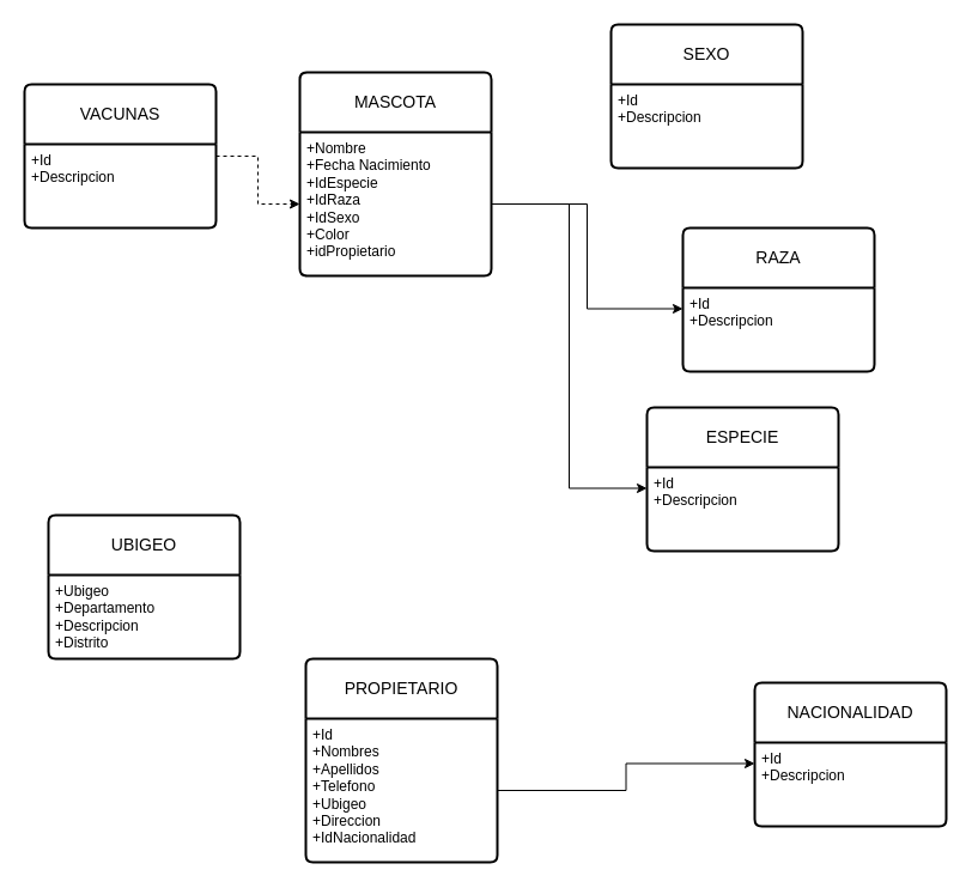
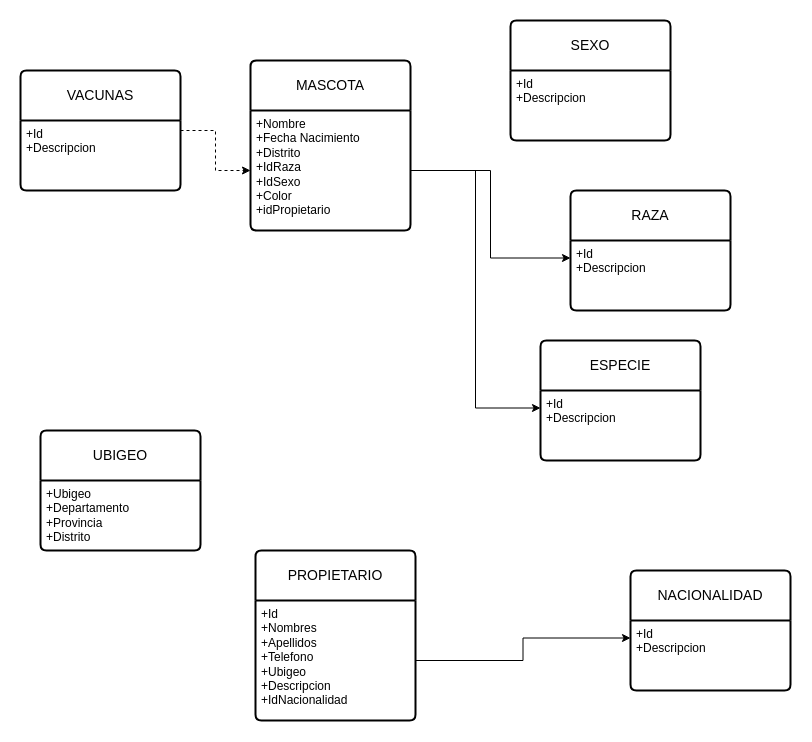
- <mxCell id="19" value="+Nombre&lt;div&gt;+Fecha Nacimiento&lt;/div&gt;&lt;div&gt;+IdEspecie&lt;/div&gt;&lt;div&gt;+IdRaza&lt;/div&gt;&lt;div&gt;+IdSexo&lt;/div&gt;&lt;div&gt;+Color&lt;/div&gt;&lt;div&gt;+idPropietario&lt;/div&gt;&lt;div&gt;&lt;br&gt;&lt;/div&gt;&lt;div&gt;&lt;br&gt;&lt;/div&gt;" style="align=left;strokeColor=none;fillColor=none;spacingLeft=4;fontSize=12;verticalAlign=top;resizable=0;rotatable=0;part=1;html=1;" vertex="1" parent="18"><mxGeometry y="50" width="160" height="120" as="geometry" /></mxCell>
+ <mxCell id="19" value="+Nombre&lt;div&gt;+Fecha Nacimiento&lt;/div&gt;&lt;div&gt;+Distrito&lt;/div&gt;&lt;div&gt;+IdRaza&lt;/div&gt;&lt;div&gt;+IdSexo&lt;/div&gt;&lt;div&gt;+Color&lt;/div&gt;&lt;div&gt;+idPropietario&lt;/div&gt;&lt;div&gt;&lt;br&gt;&lt;/div&gt;&lt;div&gt;&lt;br&gt;&lt;/div&gt;" style="align=left;strokeColor=none;fillColor=none;spacingLeft=4;fontSize=12;verticalAlign=top;resizable=0;rotatable=0;part=1;html=1;" vertex="1" parent="18"><mxGeometry y="50" width="160" height="120" as="geometry" /></mxCell>
- <mxCell id="14" value="+Ubigeo&lt;div&gt;+Departamento&amp;nbsp;&lt;/div&gt;&lt;div&gt;+Descripcion&amp;nbsp;&lt;/div&gt;&lt;div&gt;+Distrito&amp;nbsp;&lt;/div&gt;" style="align=left;strokeColor=none;fillColor=none;spacingLeft=4;fontSize=12;verticalAlign=top;resizable=0;rotatable=0;part=1;html=1;" vertex="1" parent="13"><mxGeometry y="50" width="160" height="70" as="geometry" /></mxCell>
+ <mxCell id="14" value="+Ubigeo&lt;div&gt;+Departamento&amp;nbsp;&lt;/div&gt;&lt;div&gt;+Provincia&amp;nbsp;&lt;/div&gt;&lt;div&gt;+Distrito&amp;nbsp;&lt;/div&gt;" style="align=left;strokeColor=none;fillColor=none;spacingLeft=4;fontSize=12;verticalAlign=top;resizable=0;rotatable=0;part=1;html=1;" vertex="1" parent="13"><mxGeometry y="50" width="160" height="70" as="geometry" /></mxCell>
- <mxCell id="16" value="+Id&lt;div&gt;+Nombres&lt;/div&gt;&lt;div&gt;+Apellidos&lt;/div&gt;&lt;div&gt;+Telefono&lt;/div&gt;&lt;div&gt;+Ubigeo&lt;/div&gt;&lt;div&gt;+Direccion&lt;/div&gt;&lt;div&gt;+IdNacionalidad&lt;/div&gt;&lt;div&gt;&lt;br&gt;&lt;/div&gt;" style="align=left;strokeColor=none;fillColor=none;spacingLeft=4;fontSize=12;verticalAlign=top;resizable=0;rotatable=0;part=1;html=1;" vertex="1" parent="15"><mxGeometry y="50" width="160" height="120" as="geometry" /></mxCell>
+ <mxCell id="16" value="+Id&lt;div&gt;+Nombres&lt;/div&gt;&lt;div&gt;+Apellidos&lt;/div&gt;&lt;div&gt;+Telefono&lt;/div&gt;&lt;div&gt;+Ubigeo&lt;/div&gt;&lt;div&gt;+Descripcion&lt;/div&gt;&lt;div&gt;+IdNacionalidad&lt;/div&gt;&lt;div&gt;&lt;br&gt;&lt;/div&gt;" style="align=left;strokeColor=none;fillColor=none;spacingLeft=4;fontSize=12;verticalAlign=top;resizable=0;rotatable=0;part=1;html=1;" vertex="1" parent="15"><mxGeometry y="50" width="160" height="120" as="geometry" /></mxCell>
